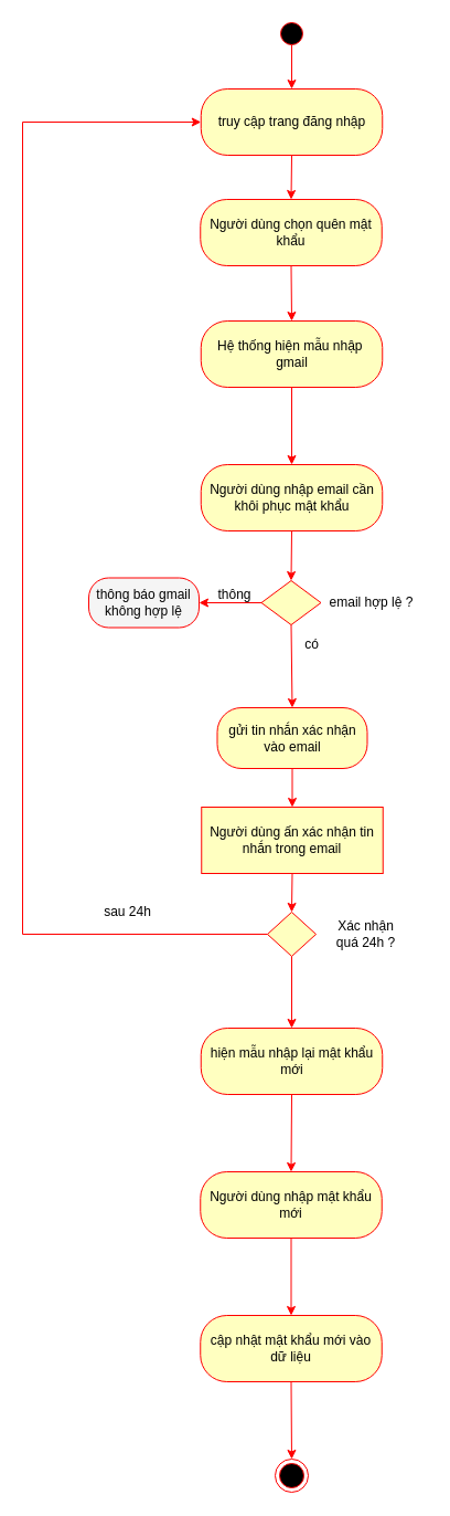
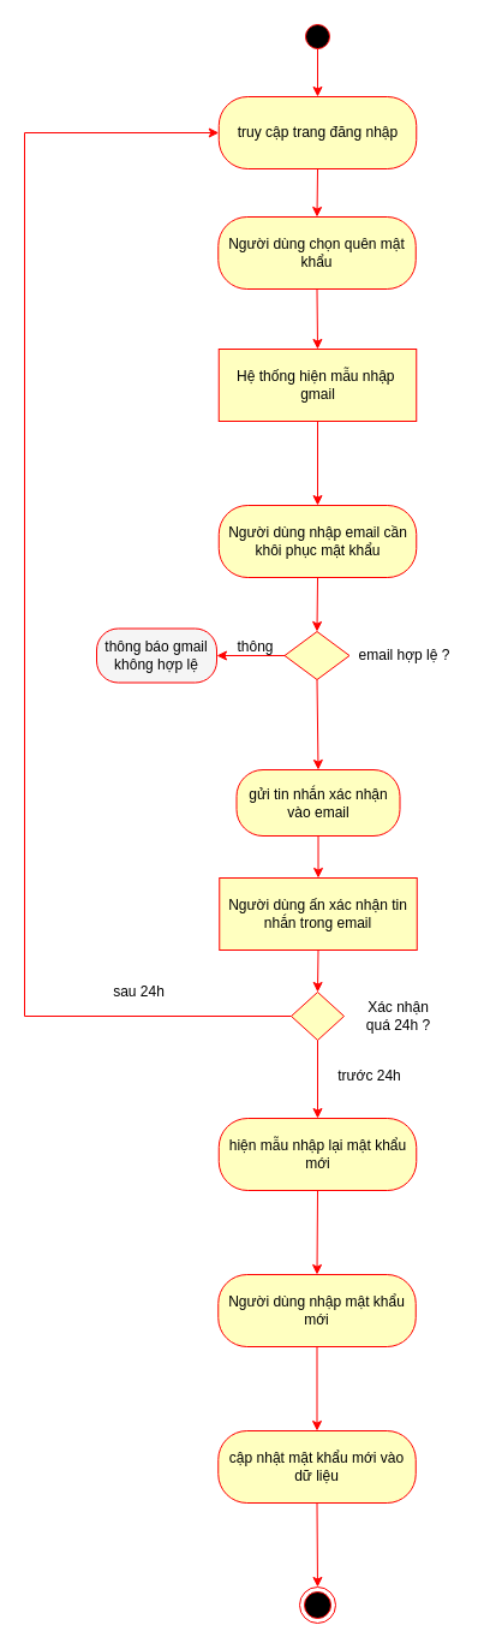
- <mxCell id="27" value="Hệ thống hiện mẫu nhập&amp;nbsp;&lt;br&gt;gmail" style="rounded=1;whiteSpace=wrap;html=1;arcSize=40;fontColor=#000000;fillColor=#ffffc0;strokeColor=#ff0000;" parent="1" vertex="1"><mxGeometry x="181.75" y="290" width="164.5" height="60" as="geometry" /></mxCell>
+ <mxCell id="27" value="Hệ thống hiện mẫu nhập&amp;nbsp;&lt;br&gt;gmail" style="whiteSpace=wrap;html=1;arcSize=40;fontColor=#000000;fillColor=#ffffc0;strokeColor=#ff0000;rounded=0;" parent="1" vertex="1"><mxGeometry x="181.75" y="290" width="164.5" height="60" as="geometry" /></mxCell>
- <mxCell id="15" value="có" style="text;html=1;align=center;verticalAlign=middle;resizable=0;points=[];autosize=1;strokeColor=none;fillColor=none;" parent="1" vertex="1"><mxGeometry x="262" y="567.5" width="40" height="30" as="geometry" /></mxCell>
+ <mxCell id="22" value="trước 24h" style="text;html=1;align=center;verticalAlign=middle;resizable=0;points=[];autosize=1;strokeColor=none;fillColor=none;" parent="1" vertex="1"><mxGeometry x="266.75" y="880" width="80" height="30" as="geometry" /></mxCell>
